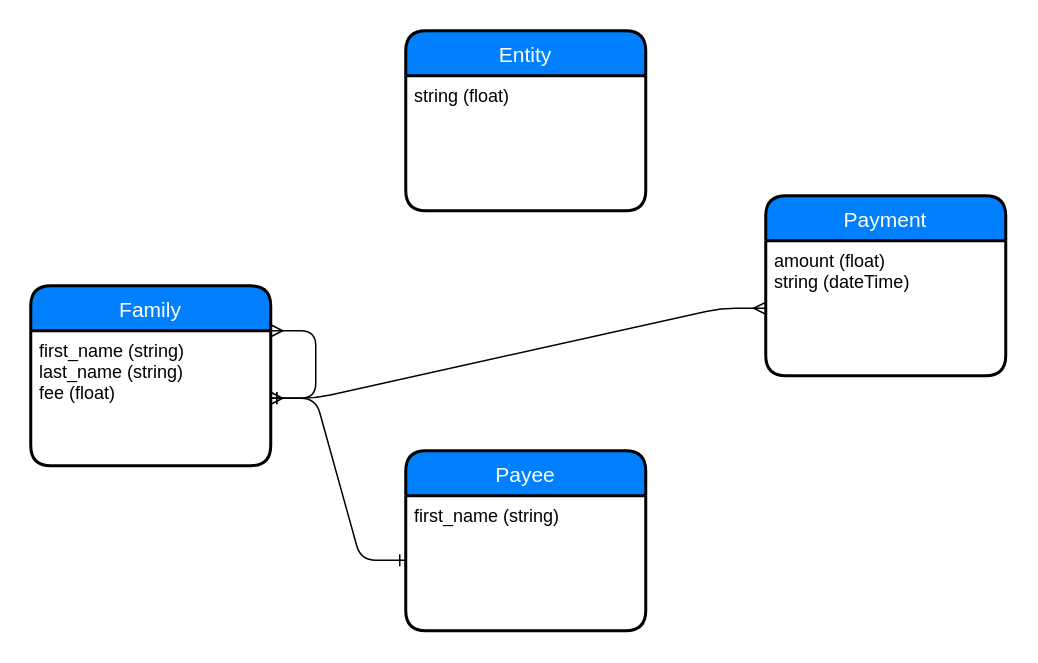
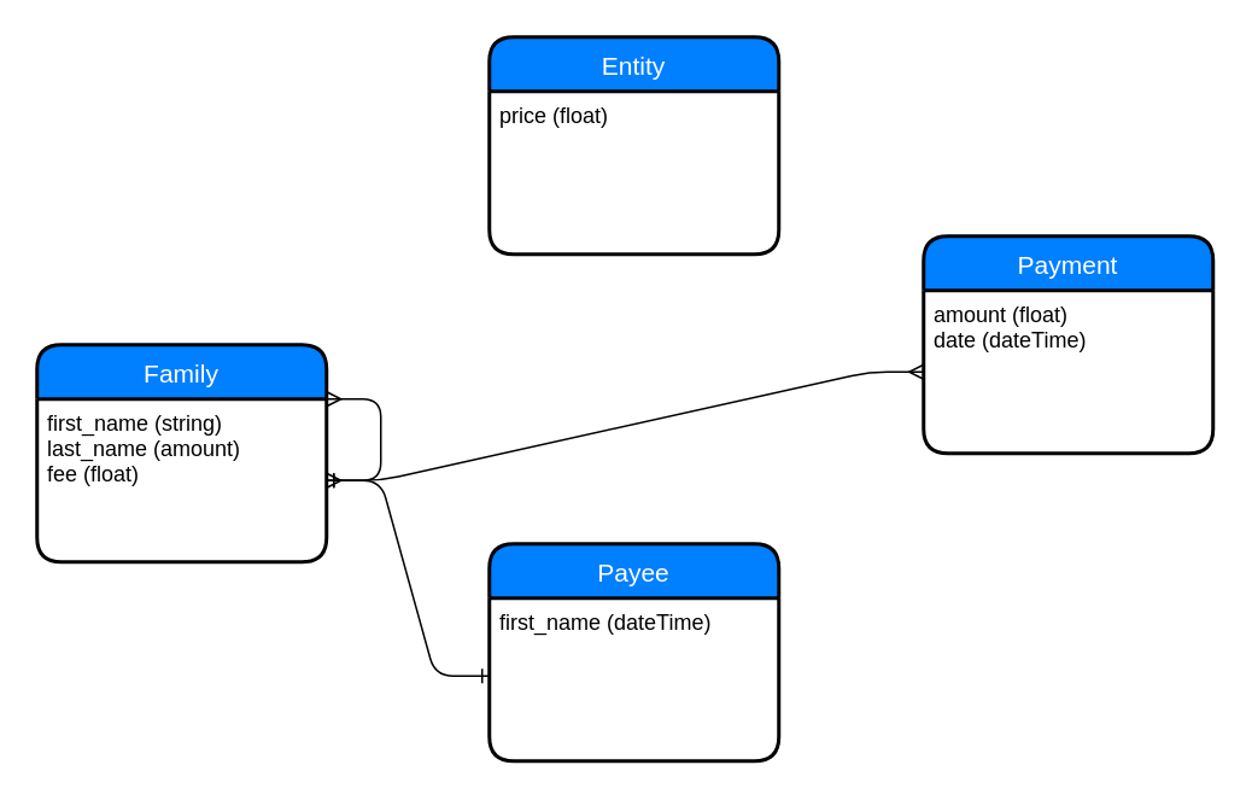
- <mxCell id="11" value="string (float)" style="align=left;strokeColor=none;fillColor=none;spacingLeft=4;fontSize=12;verticalAlign=top;resizable=0;rotatable=0;part=1;" vertex="1" parent="10"><mxGeometry y="30" width="160" height="90" as="geometry" /></mxCell>
+ <mxCell id="11" value="price (float)" style="align=left;strokeColor=none;fillColor=none;spacingLeft=4;fontSize=12;verticalAlign=top;resizable=0;rotatable=0;part=1;" vertex="1" parent="10"><mxGeometry y="30" width="160" height="90" as="geometry" /></mxCell>
- <mxCell id="5" value="amount (float)&#10;string (dateTime)" style="align=left;strokeColor=none;fillColor=none;spacingLeft=4;fontSize=12;verticalAlign=top;resizable=0;rotatable=0;part=1;" parent="4" vertex="1"><mxGeometry y="30" width="160" height="90" as="geometry" /></mxCell>
+ <mxCell id="5" value="amount (float)&#10;date (dateTime)" style="align=left;strokeColor=none;fillColor=none;spacingLeft=4;fontSize=12;verticalAlign=top;resizable=0;rotatable=0;part=1;" parent="4" vertex="1"><mxGeometry y="30" width="160" height="90" as="geometry" /></mxCell>
- <mxCell id="3" value="first_name (string)&#10;last_name (string)&#10;fee (float)" style="align=left;strokeColor=none;fillColor=none;spacingLeft=4;fontSize=12;verticalAlign=top;resizable=0;rotatable=0;part=1;" parent="2" vertex="1"><mxGeometry y="30" width="160" height="90" as="geometry" /></mxCell>
+ <mxCell id="3" value="first_name (string)&#10;last_name (amount)&#10;fee (float)" style="align=left;strokeColor=none;fillColor=none;spacingLeft=4;fontSize=12;verticalAlign=top;resizable=0;rotatable=0;part=1;" parent="2" vertex="1"><mxGeometry y="30" width="160" height="90" as="geometry" /></mxCell>
- <mxCell id="7" value="first_name (string)" style="align=left;strokeColor=none;fillColor=none;spacingLeft=4;fontSize=12;verticalAlign=top;resizable=0;rotatable=0;part=1;" parent="6" vertex="1"><mxGeometry y="30" width="160" height="90" as="geometry" /></mxCell>
+ <mxCell id="7" value="first_name (dateTime)" style="align=left;strokeColor=none;fillColor=none;spacingLeft=4;fontSize=12;verticalAlign=top;resizable=0;rotatable=0;part=1;" parent="6" vertex="1"><mxGeometry y="30" width="160" height="90" as="geometry" /></mxCell>
